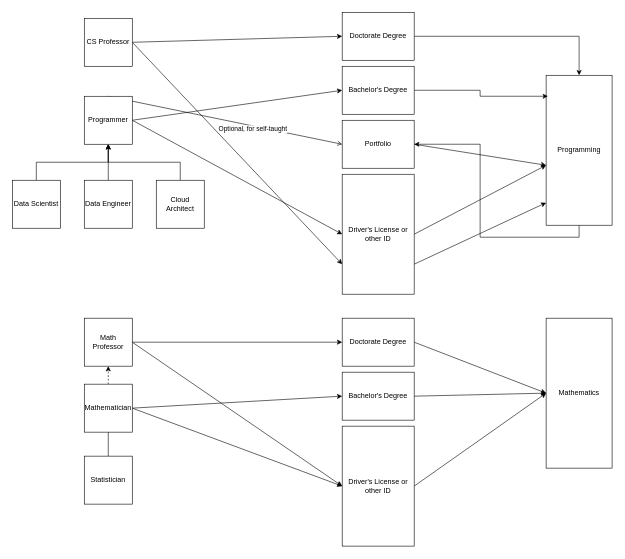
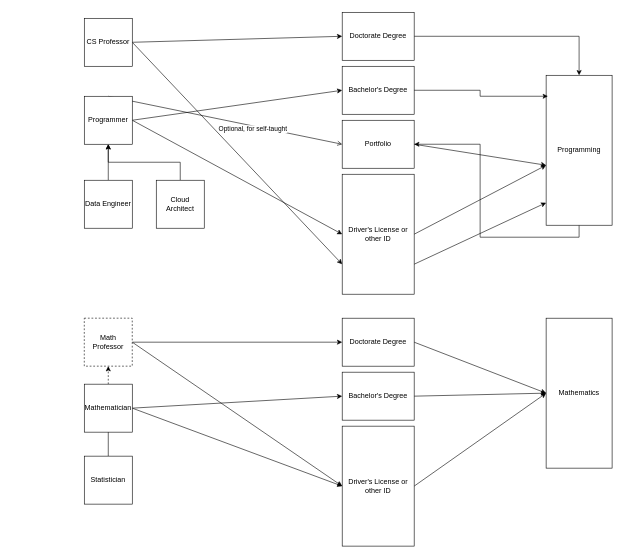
- <mxCell id="16" style="edgeStyle=orthogonalEdgeStyle;rounded=0;orthogonalLoop=1;jettySize=auto;html=1;exitX=0.5;exitY=0;exitDx=0;exitDy=0;entryX=0.5;entryY=1;entryDx=0;entryDy=0;" edge="1" parent="1" source="17" target="6"><mxGeometry relative="1" as="geometry" /></mxCell>
- <mxCell id="17" value="Data Scientist" style="whiteSpace=wrap;html=1;aspect=fixed;" vertex="1" parent="1"><mxGeometry x="20" y="300" width="80" height="80" as="geometry" /></mxCell>
- <mxCell id="34" value="Math Professor" style="whiteSpace=wrap;html=1;aspect=fixed;" vertex="1" parent="1"><mxGeometry x="140" y="530" width="80" height="80" as="geometry" /></mxCell>
+ <mxCell id="34" value="Math Professor" style="whiteSpace=wrap;html=1;aspect=fixed;dashed=1;" vertex="1" parent="1"><mxGeometry x="140" y="530" width="80" height="80" as="geometry" /></mxCell>
